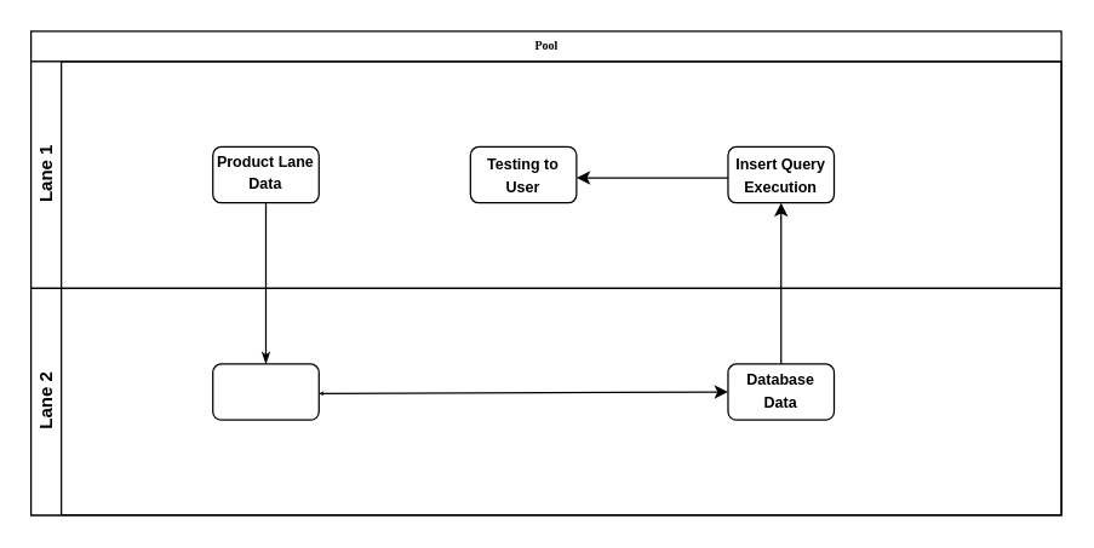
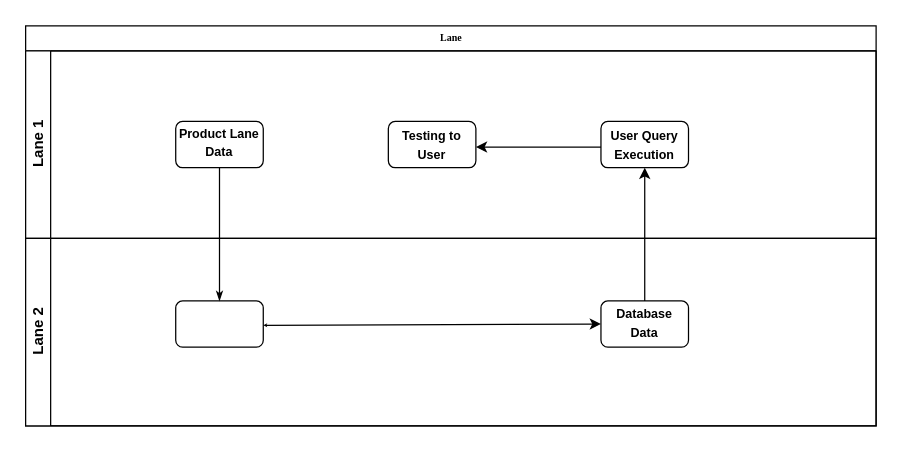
- <mxCell id="2" value="Pool" style="swimlane;html=1;childLayout=stackLayout;horizontal=1;startSize=20;horizontalStack=0;rounded=0;shadow=0;labelBackgroundColor=none;strokeWidth=1;fontFamily=Verdana;fontSize=8;align=center;" parent="1" vertex="1"><mxGeometry x="20" y="20" width="680" height="320" as="geometry" /></mxCell>
+ <mxCell id="2" value="Lane" style="swimlane;html=1;childLayout=stackLayout;horizontal=1;startSize=20;horizontalStack=0;rounded=0;shadow=0;labelBackgroundColor=none;strokeWidth=1;fontFamily=Verdana;fontSize=8;align=center;" parent="1" vertex="1"><mxGeometry x="20" y="20" width="680" height="320" as="geometry" /></mxCell>
- <mxCell id="7" value="&lt;font style=&quot;font-size: 10px;&quot;&gt;&lt;b&gt;Insert Query Execution&lt;/b&gt;&lt;/font&gt;" style="text;strokeColor=none;align=center;fillColor=none;html=1;verticalAlign=middle;whiteSpace=wrap;rounded=0;" parent="3" vertex="1"><mxGeometry x="460" y="58.25" width="70" height="33.5" as="geometry" /></mxCell>
+ <mxCell id="7" value="&lt;font style=&quot;font-size: 10px;&quot;&gt;&lt;b&gt;User Query Execution&lt;/b&gt;&lt;/font&gt;" style="text;strokeColor=none;align=center;fillColor=none;html=1;verticalAlign=middle;whiteSpace=wrap;rounded=0;" parent="3" vertex="1"><mxGeometry x="460" y="58.25" width="70" height="33.5" as="geometry" /></mxCell>
